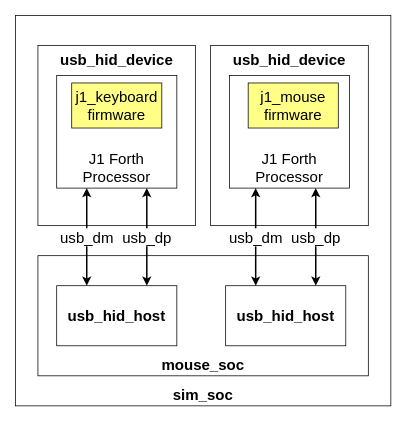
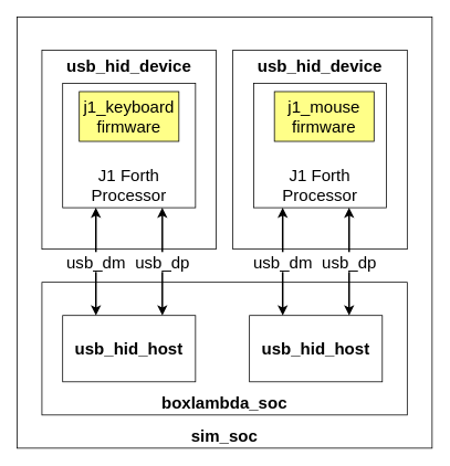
- <mxCell id="3" value="mouse_soc" style="rounded=0;whiteSpace=wrap;html=1;fontSize=20;strokeWidth=1;verticalAlign=bottom;fontStyle=1" vertex="1" parent="1"><mxGeometry x="50" y="340" width="440" height="160" as="geometry" /></mxCell>
+ <mxCell id="3" value="boxlambda_soc" style="rounded=0;whiteSpace=wrap;html=1;fontSize=20;strokeWidth=1;verticalAlign=bottom;fontStyle=1" vertex="1" parent="1"><mxGeometry x="50" y="340" width="440" height="160" as="geometry" /></mxCell>
